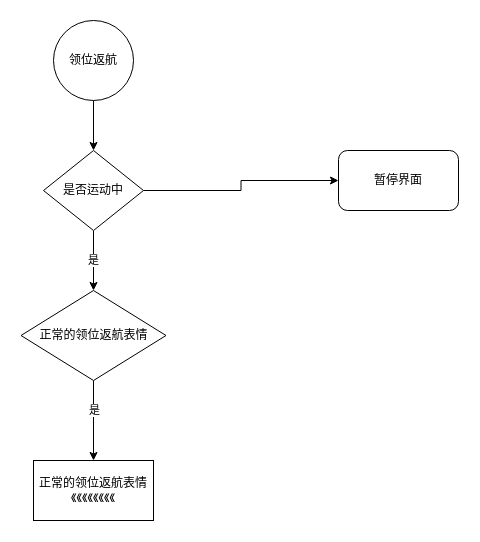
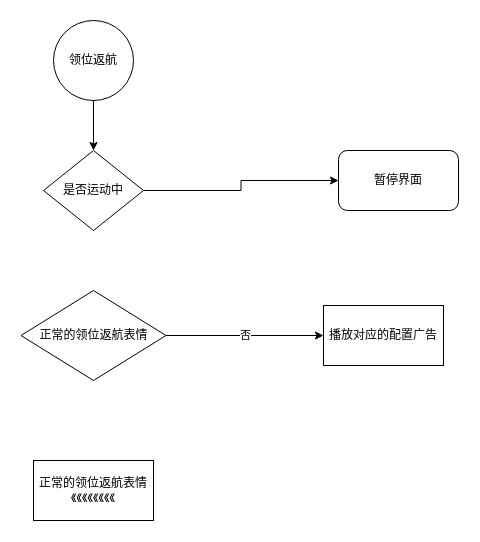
- <mxCell id="11" value="是" style="edgeStyle=orthogonalEdgeStyle;rounded=0;orthogonalLoop=1;jettySize=auto;html=1;exitX=0.5;exitY=1;exitDx=0;exitDy=0;entryX=0.5;entryY=0;entryDx=0;entryDy=0;" parent="1" source="12" target="7" edge="1"><mxGeometry relative="1" as="geometry" /></mxCell>
+ <mxCell id="6" value="否" style="edgeStyle=orthogonalEdgeStyle;rounded=0;orthogonalLoop=1;jettySize=auto;html=1;" parent="1" source="7" target="9" edge="1"><mxGeometry relative="1" as="geometry" /></mxCell>
+ <mxCell id="9" value="播放对应的配置广告" style="whiteSpace=wrap;html=1;" parent="1" vertex="1"><mxGeometry x="323" y="305" width="120" height="60" as="geometry" /></mxCell>
- <mxCell id="4" value="" style="edgeStyle=orthogonalEdgeStyle;rounded=0;orthogonalLoop=1;jettySize=auto;html=1;" parent="1" source="7" target="8" edge="1"><mxGeometry relative="1" as="geometry" /></mxCell>
- <mxCell id="5" value="是" style="edgeLabel;html=1;align=center;verticalAlign=middle;resizable=0;points=[];" parent="4" vertex="1" connectable="0"><mxGeometry x="-0.284" relative="1" as="geometry"><mxPoint as="offset" /></mxGeometry></mxCell>
